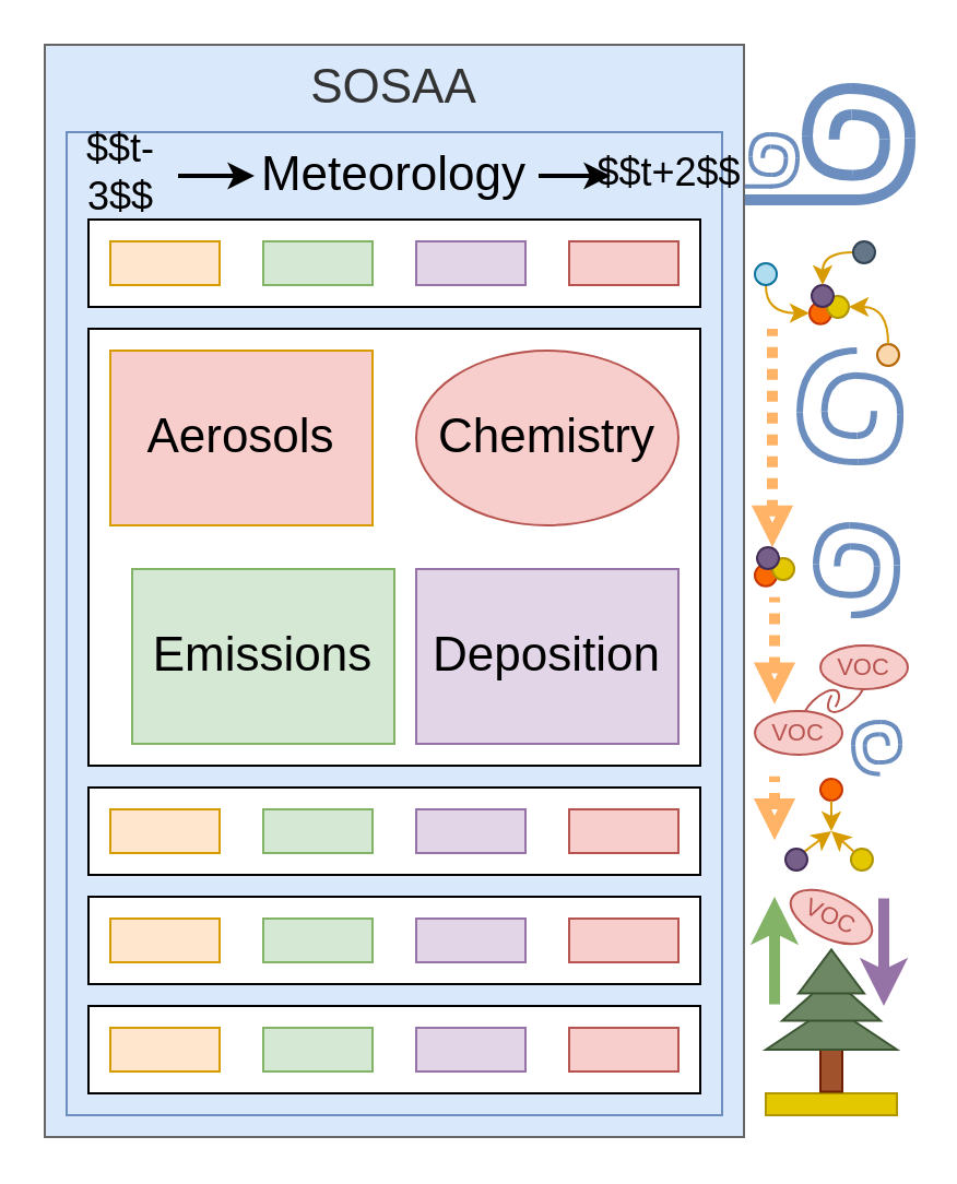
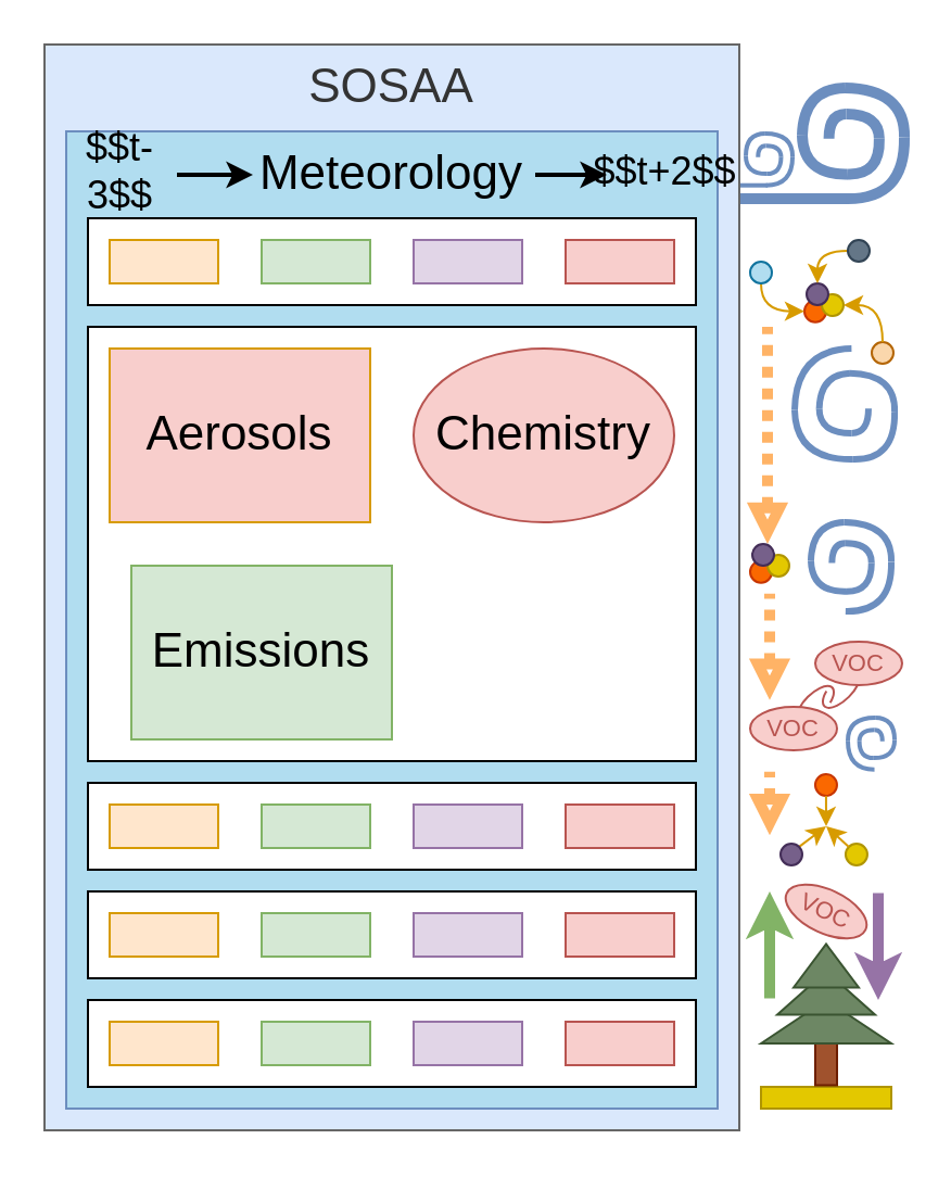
- <mxCell id="7" value="Meteorology" style="rounded=0;whiteSpace=wrap;html=1;fillColor=#dae8fc;strokeColor=#6c8ebf;fontSize=22;verticalAlign=top;" parent="1" vertex="1"><mxGeometry x="30" y="60" width="300" height="450" as="geometry" /></mxCell>
+ <mxCell id="7" value="Meteorology" style="rounded=0;whiteSpace=wrap;html=1;fillColor=#b1ddf0;strokeColor=#6c8ebf;fontSize=22;verticalAlign=top;" parent="1" vertex="1"><mxGeometry x="30" y="60" width="300" height="450" as="geometry" /></mxCell>
- <mxCell id="10" value="Deposition" style="rounded=0;whiteSpace=wrap;html=1;fillColor=#e1d5e7;strokeColor=#9673a6;fontSize=22;" parent="1" vertex="1"><mxGeometry x="190" y="260" width="120" height="80" as="geometry" /></mxCell>
